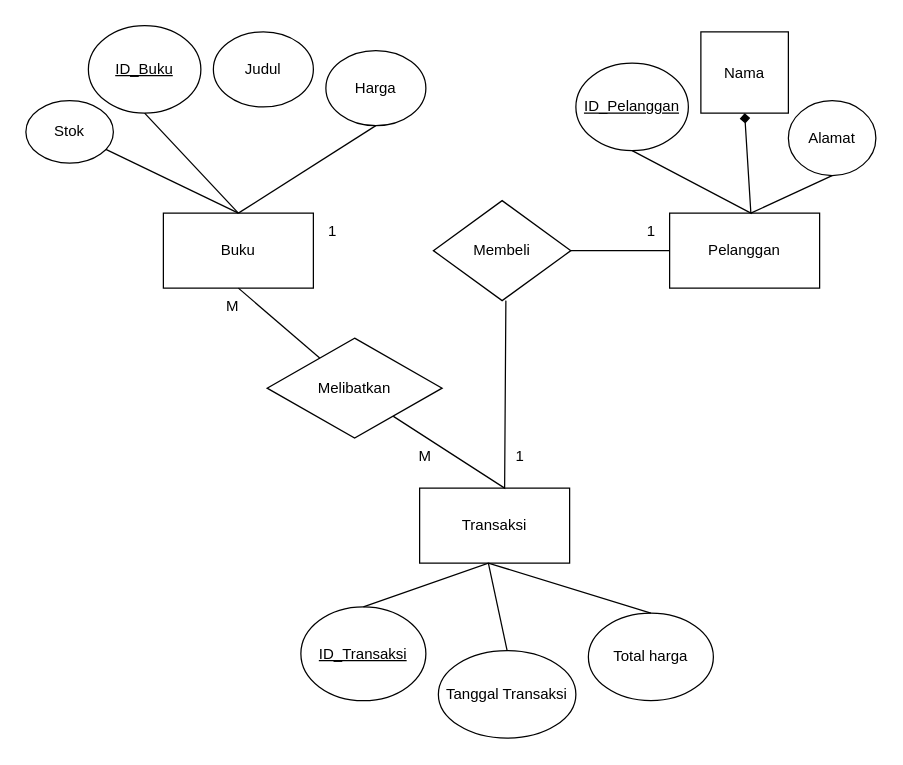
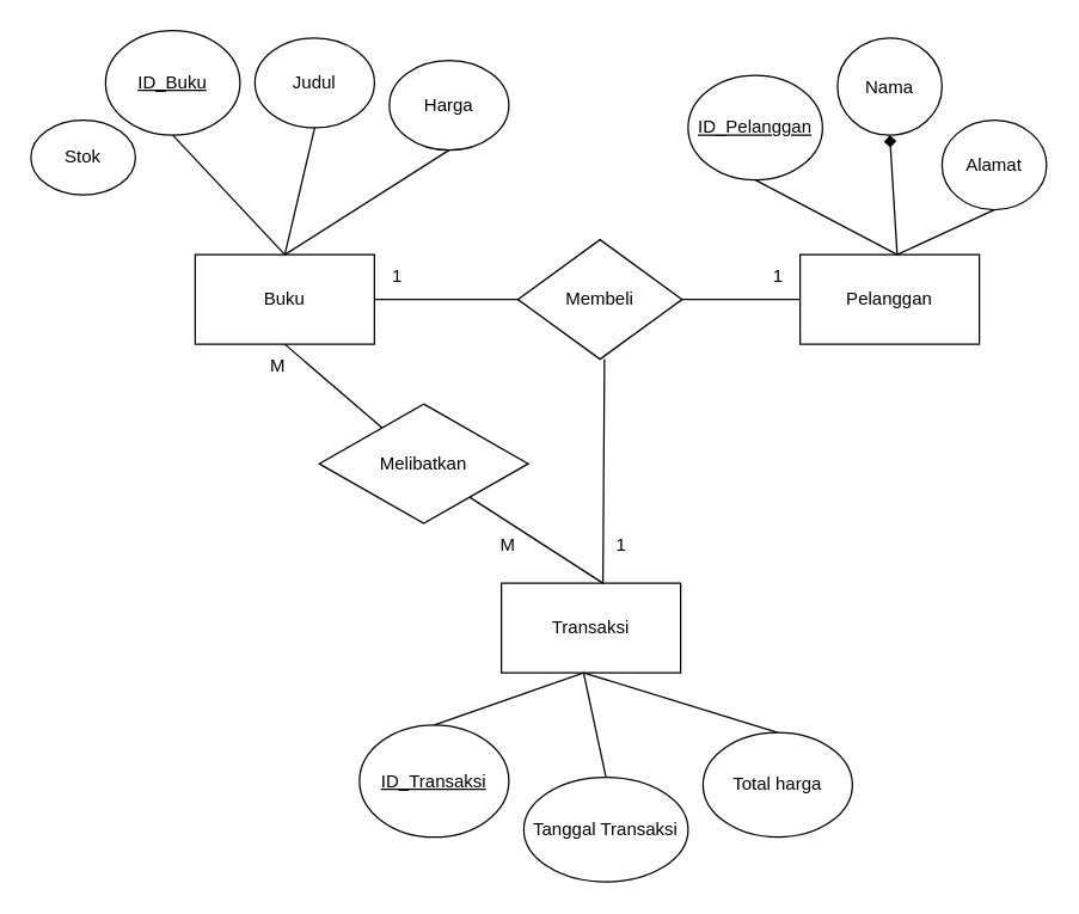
- <mxCell id="12" value="Nama" style="whiteSpace=wrap;html=1;rounded=0;" vertex="1" parent="1"><mxGeometry x="560" y="25" width="70" height="65" as="geometry" /></mxCell>
+ <mxCell id="12" value="Nama" style="ellipse;whiteSpace=wrap;html=1;" vertex="1" parent="1"><mxGeometry x="560" y="25" width="70" height="65" as="geometry" /></mxCell>
- <mxCell id="8" value="" style="endArrow=none;html=1;rounded=0;exitX=0.5;exitY=0;exitDx=0;exitDy=0;" edge="1" parent="1" source="2" target="6"><mxGeometry width="50" height="50" relative="1" as="geometry"><mxPoint x="400" y="270" as="sourcePoint" /><mxPoint x="450" y="220" as="targetPoint" /></mxGeometry></mxCell>
+ <mxCell id="8" value="" style="endArrow=none;html=1;rounded=0;exitX=0.5;exitY=0;exitDx=0;exitDy=0;entryX=0.5;entryY=1;entryDx=0;entryDy=0;" edge="1" parent="1" source="2" target="4"><mxGeometry width="50" height="50" relative="1" as="geometry"><mxPoint x="400" y="270" as="sourcePoint" /><mxPoint x="450" y="220" as="targetPoint" /></mxGeometry></mxCell>
+ <mxCell id="17" value="" style="endArrow=none;html=1;rounded=0;exitX=1;exitY=0.5;exitDx=0;exitDy=0;entryX=0;entryY=0.5;entryDx=0;entryDy=0;" edge="1" parent="1" source="2" target="16"><mxGeometry width="50" height="50" relative="1" as="geometry"><mxPoint x="400" y="270" as="sourcePoint" /><mxPoint x="450" y="220" as="targetPoint" /></mxGeometry></mxCell>
